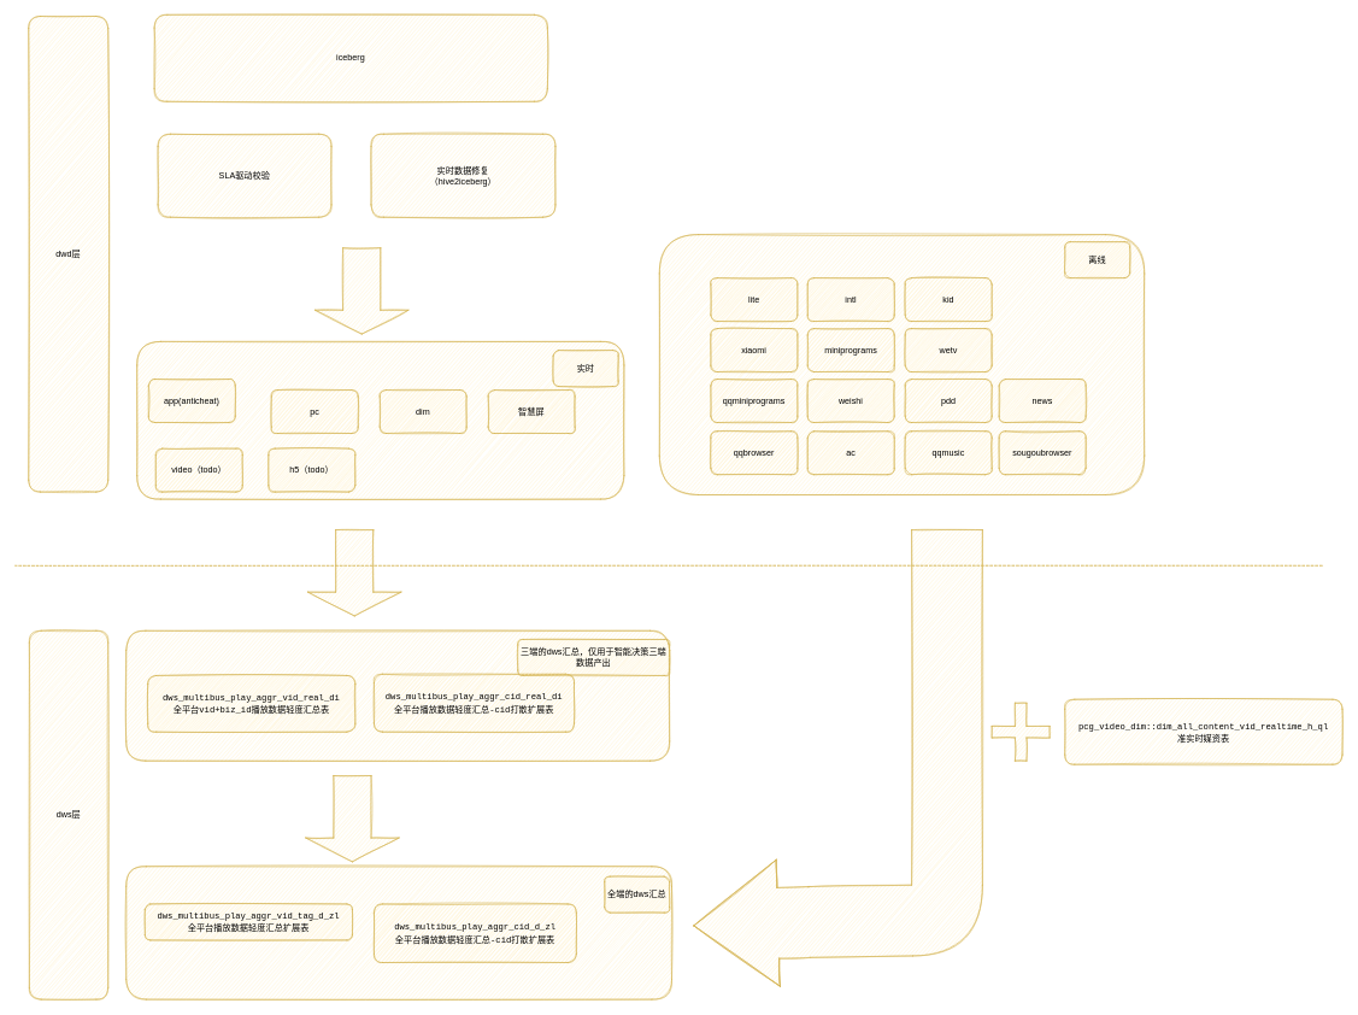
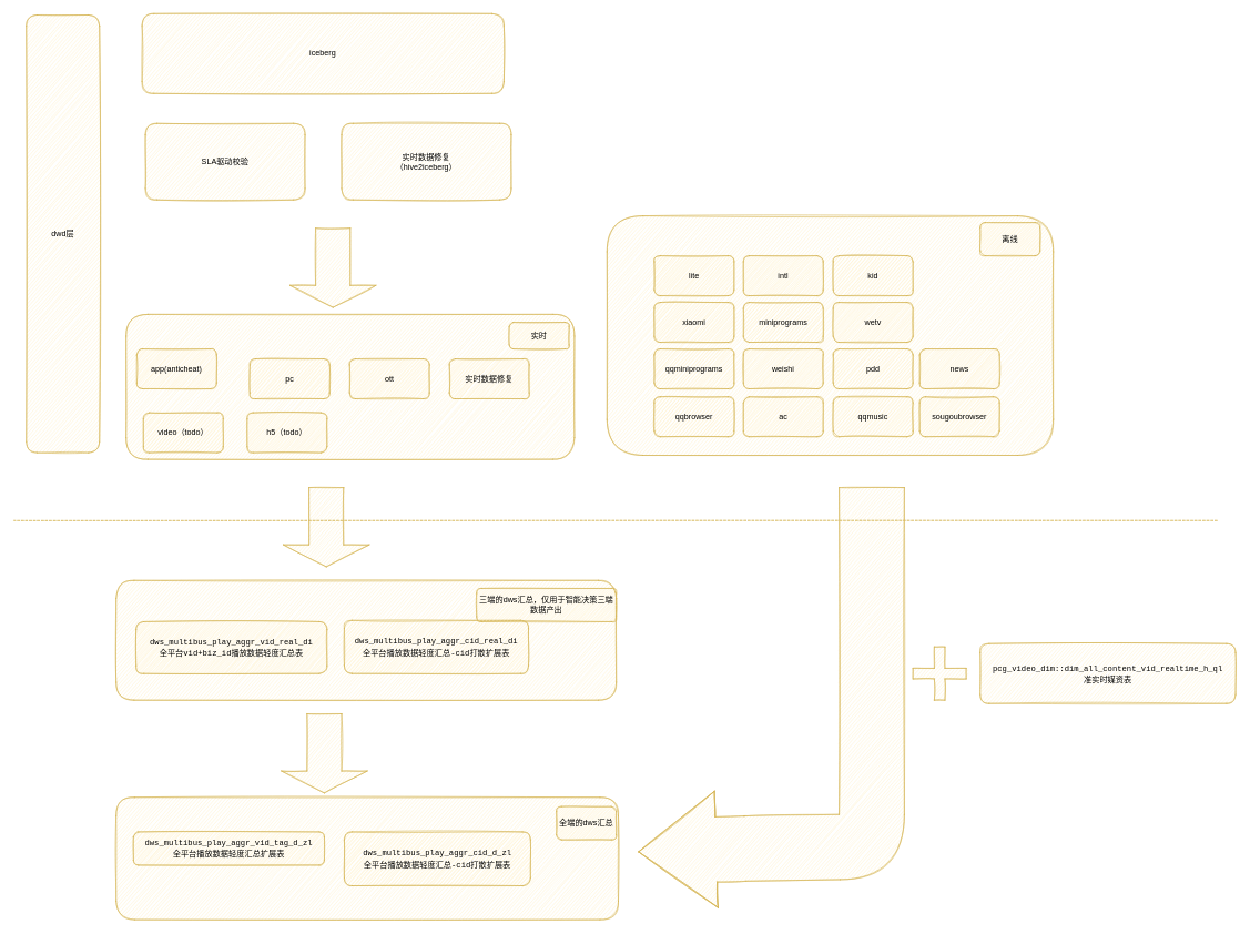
- <mxCell id="12" value="实时" style="text;html=1;align=center;verticalAlign=middle;whiteSpace=wrap;rounded=1;sketch=1;shadow=0;fillColor=#fff2cc;strokeColor=#d6b656;" parent="1" vertex="1"><mxGeometry x="765" y="484" width="90" height="50" as="geometry" /></mxCell>
+ <mxCell id="12" value="实时" style="text;html=1;align=center;verticalAlign=middle;whiteSpace=wrap;rounded=1;sketch=1;shadow=0;fillColor=#fff2cc;strokeColor=#d6b656;" parent="1" vertex="1"><mxGeometry x="765" y="484" width="90" height="40" as="geometry" /></mxCell>
- <mxCell id="10" value="dim" style="rounded=1;whiteSpace=wrap;html=1;sketch=1;shadow=0;fillColor=#fff2cc;strokeColor=#d6b656;" parent="1" vertex="1"><mxGeometry x="525" y="539" width="120" height="60" as="geometry" /></mxCell>
+ <mxCell id="10" value="ott" style="rounded=1;whiteSpace=wrap;html=1;sketch=1;shadow=0;fillColor=#fff2cc;strokeColor=#d6b656;" parent="1" vertex="1"><mxGeometry x="525" y="539" width="120" height="60" as="geometry" /></mxCell>
- <mxCell id="11" value="智慧屏" style="rounded=1;whiteSpace=wrap;html=1;sketch=1;shadow=0;fillColor=#fff2cc;strokeColor=#d6b656;" parent="1" vertex="1"><mxGeometry x="675" y="539" width="120" height="60" as="geometry" /></mxCell>
+ <mxCell id="11" value="实时数据修复" style="rounded=1;whiteSpace=wrap;html=1;sketch=1;shadow=0;fillColor=#fff2cc;strokeColor=#d6b656;" parent="1" vertex="1"><mxGeometry x="675" y="539" width="120" height="60" as="geometry" /></mxCell>
- <mxCell id="34" value="dws层" style="text;html=1;align=center;verticalAlign=middle;whiteSpace=wrap;rounded=1;sketch=1;shadow=0;fillColor=#fff2cc;strokeColor=#d6b656;" parent="1" vertex="1"><mxGeometry x="40" y="872" width="109" height="510" as="geometry" /></mxCell>
